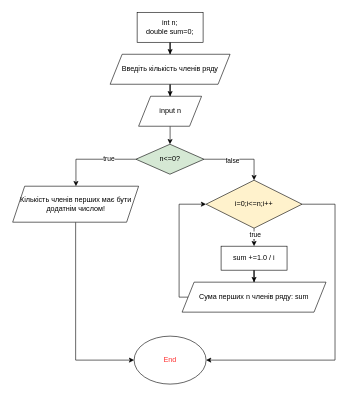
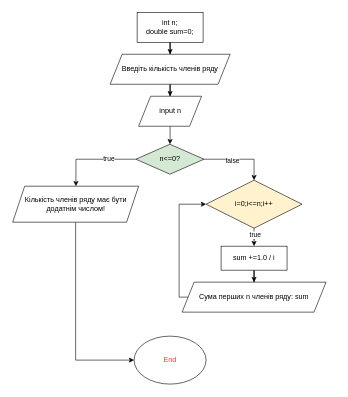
- <mxCell id="14" value="Кількість членів перших має бути додатнім числом!" style="shape=parallelogram;perimeter=parallelogramPerimeter;whiteSpace=wrap;html=1;fixedSize=1;" vertex="1" parent="1"><mxGeometry x="20.5" y="310" width="210" height="60" as="geometry" /></mxCell>
+ <mxCell id="14" value="Кількість членів ряду має бути додатнім числом!" style="shape=parallelogram;perimeter=parallelogramPerimeter;whiteSpace=wrap;html=1;fixedSize=1;" vertex="1" parent="1"><mxGeometry x="20.5" y="310" width="210" height="60" as="geometry" /></mxCell>
- <mxCell id="17" style="edgeStyle=orthogonalEdgeStyle;rounded=0;orthogonalLoop=1;jettySize=auto;html=1;entryX=1;entryY=0.5;entryDx=0;entryDy=0;" edge="1" parent="1" source="18" target="23"><mxGeometry relative="1" as="geometry"><Array as="points"><mxPoint x="558" y="340" /><mxPoint x="558" y="600" /></Array></mxGeometry></mxCell>
